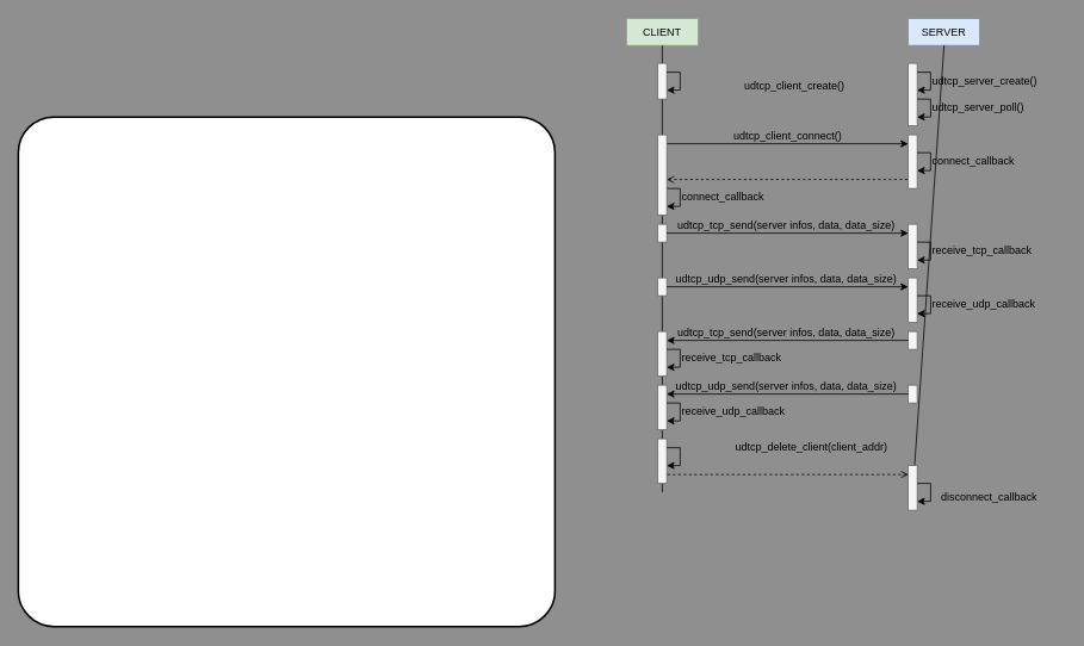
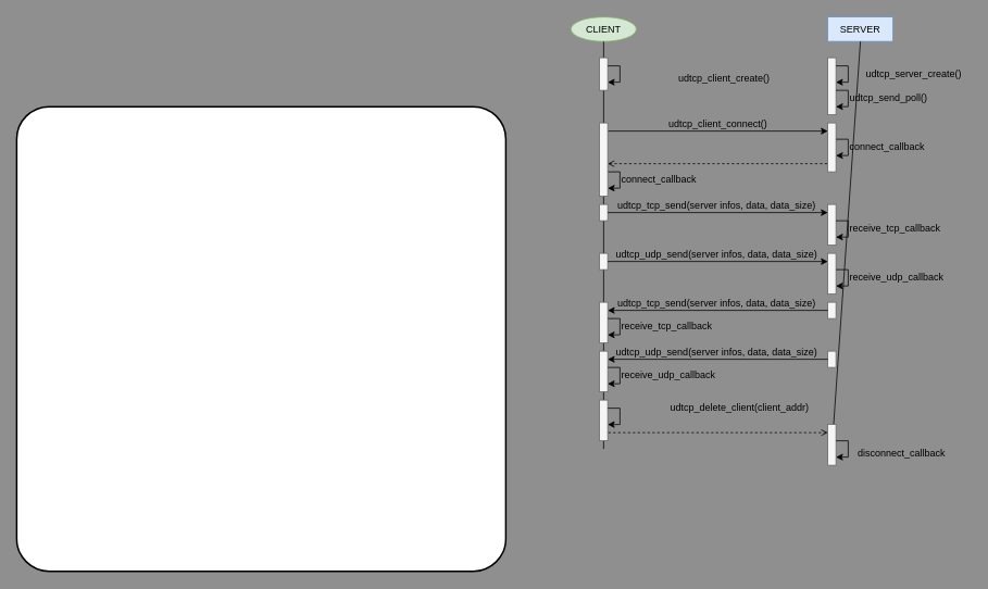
- <mxCell id="9" value="CLIENT" style="rounded=0;whiteSpace=wrap;html=1;fillColor=#d5e8d4;strokeColor=#82b366;fontColor=#000000;" parent="6" vertex="1"><mxGeometry x="700" y="20" width="80" height="30" as="geometry" /></mxCell>
+ <mxCell id="9" value="CLIENT" style="ellipse;whiteSpace=wrap;html=1;fillColor=#d5e8d4;strokeColor=#82b366;fontColor=#000000;" parent="6" vertex="1"><mxGeometry x="700" y="20" width="80" height="30" as="geometry" /></mxCell>
- <mxCell id="13" value="udtcp_server_create()" style="text;html=1;strokeColor=none;fillColor=none;align=left;verticalAlign=middle;whiteSpace=wrap;rounded=0;fontSize=12;labelPosition=center;verticalLabelPosition=middle;" parent="6" vertex="1"><mxGeometry x="1040" y="80" width="140" height="20" as="geometry" /></mxCell>
+ <mxCell id="13" value="udtcp_server_create()" style="text;html=1;strokeColor=none;fillColor=none;align=left;verticalAlign=middle;whiteSpace=wrap;rounded=0;fontSize=12;labelPosition=center;verticalLabelPosition=middle;" parent="6" vertex="1"><mxGeometry x="1060" y="80" width="140" height="20" as="geometry" /></mxCell>
- <mxCell id="15" value="udtcp_server_poll()" style="text;html=1;strokeColor=none;fillColor=none;align=left;verticalAlign=middle;rounded=0;fontSize=12;labelPosition=center;verticalLabelPosition=middle;whiteSpace=wrap;" parent="6" vertex="1"><mxGeometry x="1040" y="110" width="140" height="20" as="geometry" /></mxCell>
+ <mxCell id="15" value="udtcp_send_poll()" style="text;html=1;strokeColor=none;fillColor=none;align=left;verticalAlign=middle;rounded=0;fontSize=12;labelPosition=center;verticalLabelPosition=middle;whiteSpace=wrap;" parent="6" vertex="1"><mxGeometry x="1040" y="110" width="140" height="20" as="geometry" /></mxCell>
